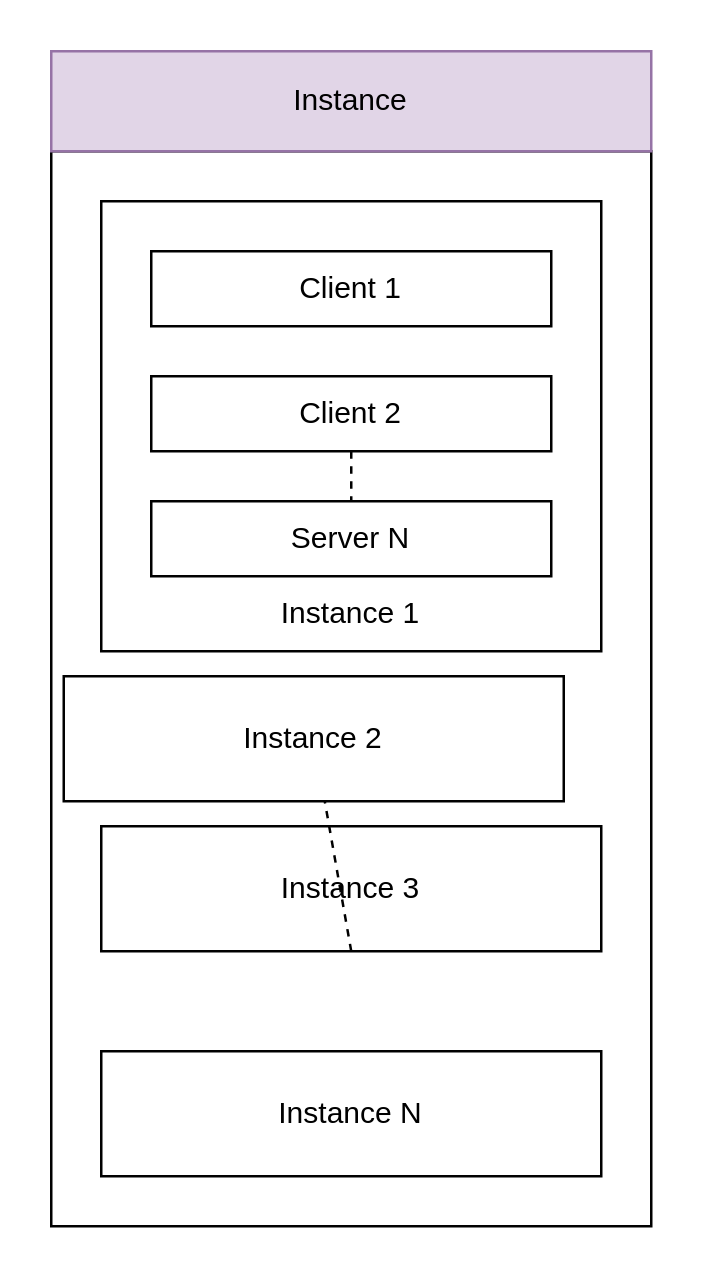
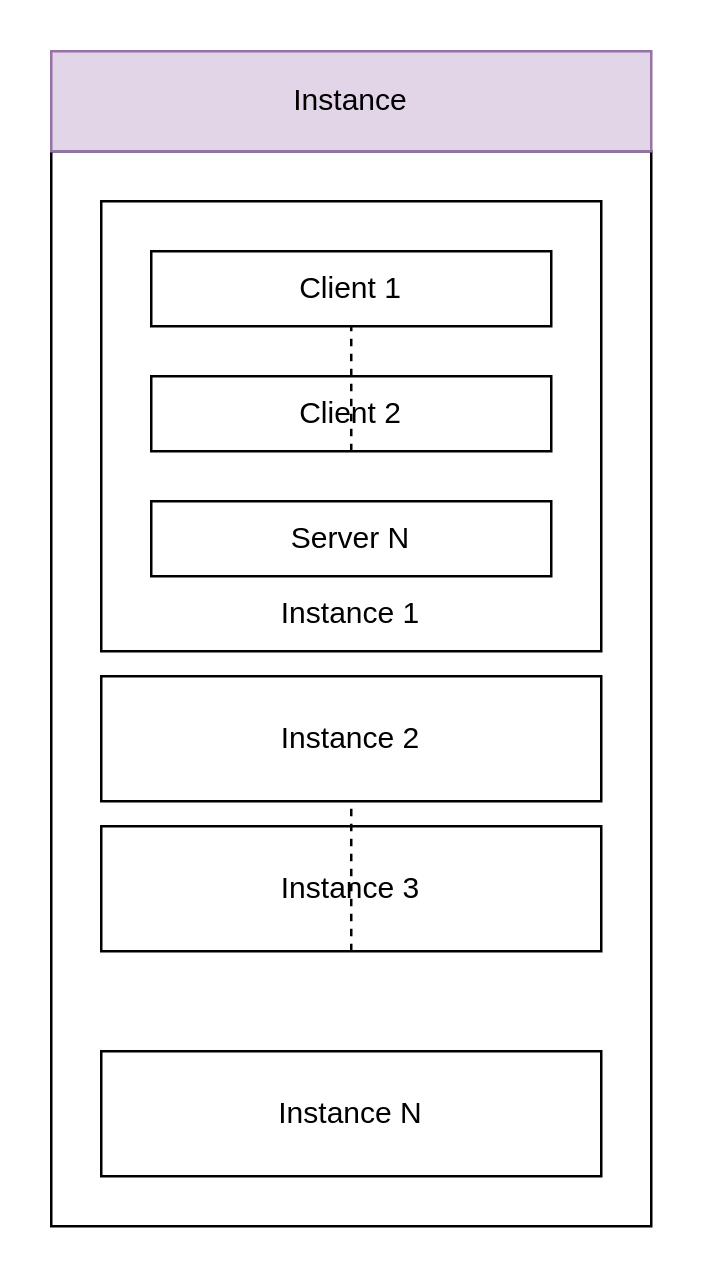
- <mxCell id="12" value="" style="endArrow=none;dashed=1;html=1;rounded=0;exitX=0.5;exitY=1;exitDx=0;exitDy=0;" edge="1" parent="1" source="8" target="9"><mxGeometry width="50" height="50" relative="1" as="geometry"><mxPoint x="300" y="370" as="sourcePoint" /><mxPoint x="300" y="340" as="targetPoint" /></mxGeometry></mxCell>
+ <mxCell id="12" value="" style="endArrow=none;dashed=1;html=1;rounded=0;exitX=0.5;exitY=1;exitDx=0;exitDy=0;" edge="1" parent="1" source="8" target="7"><mxGeometry width="50" height="50" relative="1" as="geometry"><mxPoint x="300" y="370" as="sourcePoint" /><mxPoint x="300" y="340" as="targetPoint" /></mxGeometry></mxCell>
- <mxCell id="4" value="Instance 2" style="rounded=0;whiteSpace=wrap;html=1;" parent="1" vertex="1"><mxGeometry x="25" y="270" width="200" height="50" as="geometry" /></mxCell>
+ <mxCell id="4" value="Instance 2" style="rounded=0;whiteSpace=wrap;html=1;" parent="1" vertex="1"><mxGeometry x="40" y="270" width="200" height="50" as="geometry" /></mxCell>
